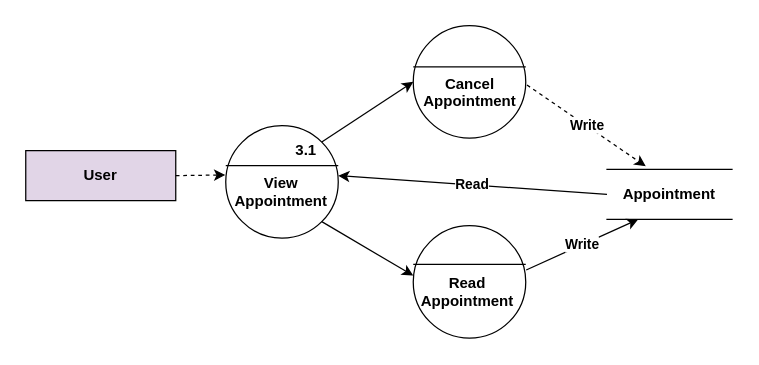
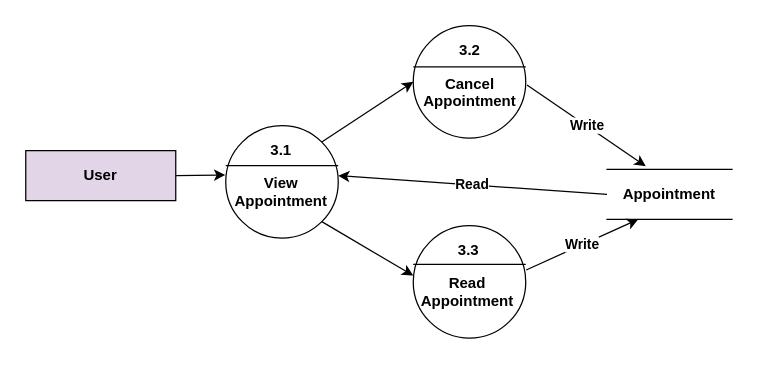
+ <mxCell id="17" value="&lt;b&gt;3.2&lt;/b&gt;" style="text;html=1;resizable=0;autosize=1;align=center;verticalAlign=middle;points=[];fillColor=none;strokeColor=none;rounded=0;" parent="1" vertex="1"><mxGeometry x="360" y="30" width="30" height="20" as="geometry" /></mxCell>
- <mxCell id="20" value="&lt;b&gt;Write&lt;/b&gt;" style="rounded=0;orthogonalLoop=1;jettySize=auto;html=1;exitX=1.011;exitY=0.23;exitDx=0;exitDy=0;entryX=0.31;entryY=-0.062;entryDx=0;entryDy=0;exitPerimeter=0;entryPerimeter=0;dashed=1;" parent="1" target="10" edge="1" source="15"><mxGeometry relative="1" as="geometry"><mxPoint x="491.72" y="110" as="targetPoint" /><mxPoint x="410.004" y="58.284" as="sourcePoint" /></mxGeometry></mxCell>
+ <mxCell id="20" value="&lt;b&gt;Write&lt;/b&gt;" style="rounded=0;orthogonalLoop=1;jettySize=auto;html=1;exitX=1.011;exitY=0.23;exitDx=0;exitDy=0;entryX=0.31;entryY=-0.062;entryDx=0;entryDy=0;exitPerimeter=0;entryPerimeter=0;" parent="1" target="10" edge="1" source="15"><mxGeometry relative="1" as="geometry"><mxPoint x="491.72" y="110" as="targetPoint" /><mxPoint x="410.004" y="58.284" as="sourcePoint" /></mxGeometry></mxCell>
- <mxCell id="13" value="&lt;b&gt;3.1&lt;/b&gt;" style="text;html=1;resizable=0;autosize=1;align=center;verticalAlign=middle;points=[];fillColor=none;strokeColor=none;rounded=0;" parent="1" vertex="1"><mxGeometry x="229" y="110" width="30" height="20" as="geometry" /></mxCell>
+ <mxCell id="13" value="&lt;b&gt;3.1&lt;/b&gt;" style="text;html=1;resizable=0;autosize=1;align=center;verticalAlign=middle;points=[];fillColor=none;strokeColor=none;rounded=0;" parent="1" vertex="1"><mxGeometry x="209" y="110" width="30" height="20" as="geometry" /></mxCell>
- <mxCell id="3" style="rounded=0;orthogonalLoop=1;jettySize=auto;html=1;exitX=1;exitY=0.5;exitDx=0;exitDy=0;entryX=0.007;entryY=0.05;entryDx=0;entryDy=0;entryPerimeter=0;dashed=1;" parent="1" source="2" edge="1" target="14"><mxGeometry relative="1" as="geometry"><mxPoint x="170" y="140" as="targetPoint" /><mxPoint x="200" y="125" as="sourcePoint" /></mxGeometry></mxCell>
+ <mxCell id="3" style="rounded=0;orthogonalLoop=1;jettySize=auto;html=1;exitX=1;exitY=0.5;exitDx=0;exitDy=0;entryX=0.007;entryY=0.05;entryDx=0;entryDy=0;entryPerimeter=0;" parent="1" source="2" edge="1" target="14"><mxGeometry relative="1" as="geometry"><mxPoint x="170" y="140" as="targetPoint" /><mxPoint x="200" y="125" as="sourcePoint" /></mxGeometry></mxCell>
+ <mxCell id="18" value="&lt;b&gt;3.3&lt;/b&gt;" style="text;html=1;resizable=0;autosize=1;align=center;verticalAlign=middle;points=[];fillColor=none;strokeColor=none;rounded=0;" parent="1" vertex="1"><mxGeometry x="359" y="190" width="30" height="20" as="geometry" /></mxCell>
